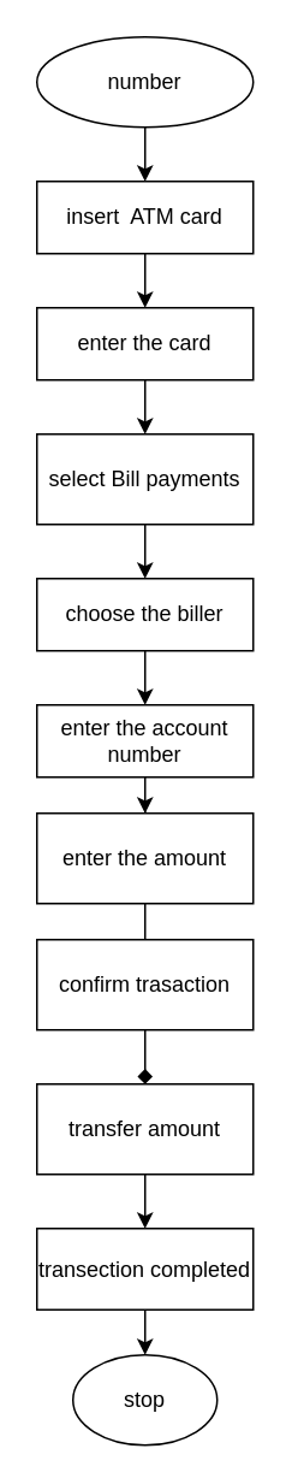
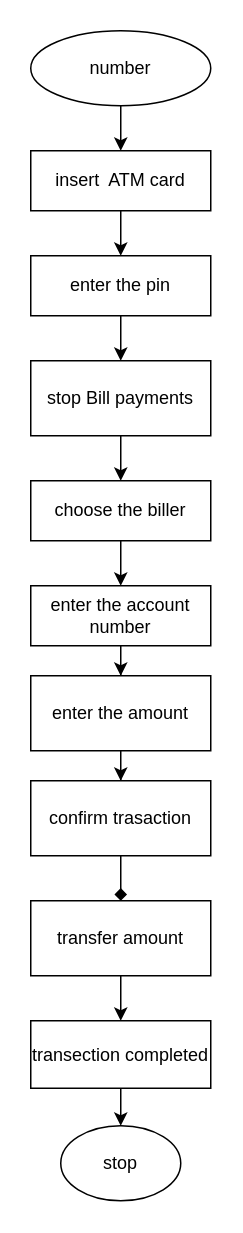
- <mxCell id="7" value="enter the card" style="whiteSpace=wrap;html=1;" vertex="1" parent="1"><mxGeometry x="20" y="170" width="120" height="40" as="geometry" /></mxCell>
+ <mxCell id="7" value="enter the pin" style="whiteSpace=wrap;html=1;" vertex="1" parent="1"><mxGeometry x="20" y="170" width="120" height="40" as="geometry" /></mxCell>
- <mxCell id="9" value="select Bill payments" style="whiteSpace=wrap;html=1;" vertex="1" parent="1"><mxGeometry x="20" y="240" width="120" height="50" as="geometry" /></mxCell>
+ <mxCell id="9" value="stop Bill payments" style="whiteSpace=wrap;html=1;" vertex="1" parent="1"><mxGeometry x="20" y="240" width="120" height="50" as="geometry" /></mxCell>
- <mxCell id="14" value="" style="edgeStyle=orthogonalEdgeStyle;rounded=0;orthogonalLoop=1;jettySize=auto;html=1;endArrow=none;" edge="1" parent="1" source="15" target="17"><mxGeometry relative="1" as="geometry" /></mxCell>
+ <mxCell id="14" value="" style="edgeStyle=orthogonalEdgeStyle;rounded=0;orthogonalLoop=1;jettySize=auto;html=1;" edge="1" parent="1" source="15" target="17"><mxGeometry relative="1" as="geometry" /></mxCell>
